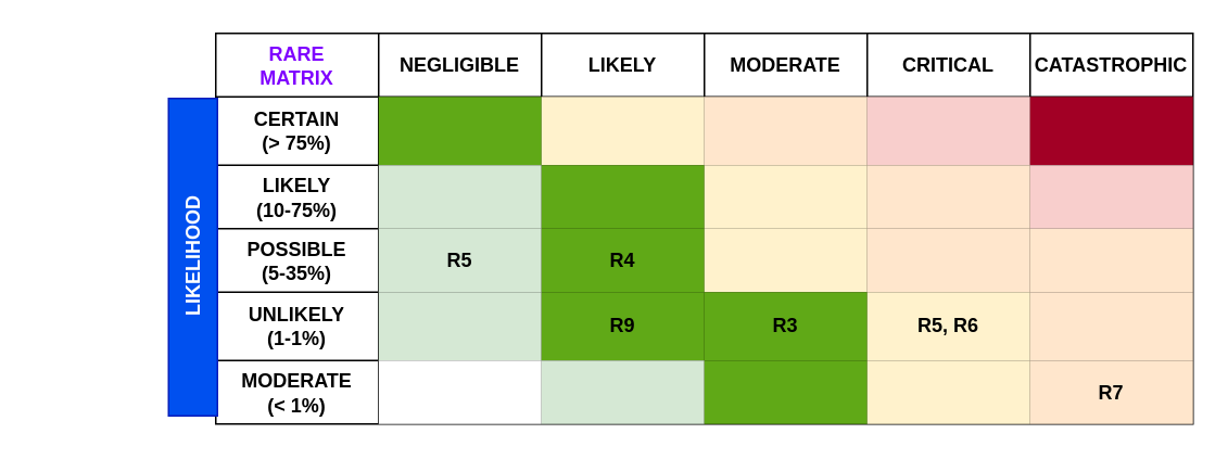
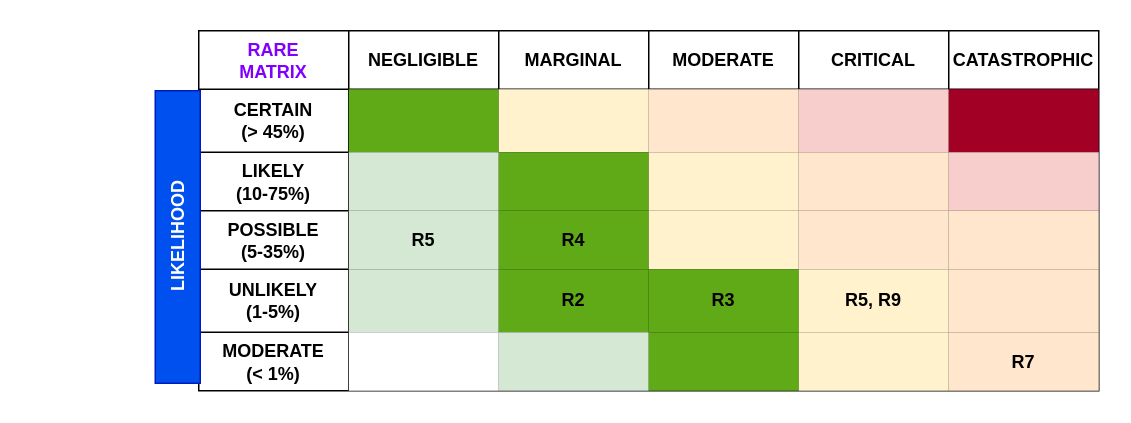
- <mxCell id="6" value="&lt;b&gt;LIKELY&lt;/b&gt;" style="shape=partialRectangle;html=1;whiteSpace=wrap;connectable=0;fillColor=none;top=0;left=0;bottom=0;right=0;overflow=hidden;" vertex="1" parent="3"><mxGeometry x="200" width="100" height="39" as="geometry"><mxRectangle width="100" height="39" as="alternateBounds" /></mxGeometry></mxCell>
+ <mxCell id="6" value="&lt;b&gt;MARGINAL&lt;/b&gt;" style="shape=partialRectangle;html=1;whiteSpace=wrap;connectable=0;fillColor=none;top=0;left=0;bottom=0;right=0;overflow=hidden;" vertex="1" parent="3"><mxGeometry x="200" width="100" height="39" as="geometry"><mxRectangle width="100" height="39" as="alternateBounds" /></mxGeometry></mxCell>
- <mxCell id="11" value="CERTAIN&lt;br&gt;(&amp;gt; 75%)" style="shape=partialRectangle;html=1;whiteSpace=wrap;connectable=0;fillColor=none;top=0;left=0;bottom=0;right=0;overflow=hidden;fontStyle=1" vertex="1" parent="10"><mxGeometry width="100" height="42" as="geometry"><mxRectangle width="100" height="42" as="alternateBounds" /></mxGeometry></mxCell>
+ <mxCell id="11" value="CERTAIN&lt;br&gt;(&amp;gt; 45%)" style="shape=partialRectangle;html=1;whiteSpace=wrap;connectable=0;fillColor=none;top=0;left=0;bottom=0;right=0;overflow=hidden;fontStyle=1" vertex="1" parent="10"><mxGeometry width="100" height="42" as="geometry"><mxRectangle width="100" height="42" as="alternateBounds" /></mxGeometry></mxCell>
- <mxCell id="32" value="UNLIKELY&lt;br&gt;(1-1%)" style="shape=partialRectangle;html=1;whiteSpace=wrap;connectable=0;fillColor=none;top=0;left=0;bottom=0;right=0;overflow=hidden;fontStyle=1" vertex="1" parent="31"><mxGeometry width="100" height="42" as="geometry"><mxRectangle width="100" height="42" as="alternateBounds" /></mxGeometry></mxCell>
+ <mxCell id="32" value="UNLIKELY&lt;br&gt;(1-5%)" style="shape=partialRectangle;html=1;whiteSpace=wrap;connectable=0;fillColor=none;top=0;left=0;bottom=0;right=0;overflow=hidden;fontStyle=1" vertex="1" parent="31"><mxGeometry width="100" height="42" as="geometry"><mxRectangle width="100" height="42" as="alternateBounds" /></mxGeometry></mxCell>
- <mxCell id="34" value="&lt;b&gt;&lt;font color=&quot;#000000&quot;&gt;R9&lt;/font&gt;&lt;/b&gt;" style="shape=partialRectangle;html=1;whiteSpace=wrap;connectable=0;fillColor=#60a917;top=0;left=0;bottom=0;right=0;overflow=hidden;fontColor=#ffffff;strokeColor=#2D7600;" vertex="1" parent="31"><mxGeometry x="200" width="100" height="42" as="geometry"><mxRectangle width="100" height="42" as="alternateBounds" /></mxGeometry></mxCell>
+ <mxCell id="34" value="&lt;b&gt;&lt;font color=&quot;#000000&quot;&gt;R2&lt;/font&gt;&lt;/b&gt;" style="shape=partialRectangle;html=1;whiteSpace=wrap;connectable=0;fillColor=#60a917;top=0;left=0;bottom=0;right=0;overflow=hidden;fontColor=#ffffff;strokeColor=#2D7600;" vertex="1" parent="31"><mxGeometry x="200" width="100" height="42" as="geometry"><mxRectangle width="100" height="42" as="alternateBounds" /></mxGeometry></mxCell>
- <mxCell id="36" value="&lt;b&gt;R5, R6&lt;/b&gt;" style="shape=partialRectangle;html=1;whiteSpace=wrap;connectable=0;fillColor=#fff2cc;top=0;left=0;bottom=0;right=0;overflow=hidden;strokeColor=#d6b656;" vertex="1" parent="31"><mxGeometry x="400" width="100" height="42" as="geometry"><mxRectangle width="100" height="42" as="alternateBounds" /></mxGeometry></mxCell>
+ <mxCell id="36" value="&lt;b&gt;R5, R9&lt;/b&gt;" style="shape=partialRectangle;html=1;whiteSpace=wrap;connectable=0;fillColor=#fff2cc;top=0;left=0;bottom=0;right=0;overflow=hidden;strokeColor=#d6b656;" vertex="1" parent="31"><mxGeometry x="400" width="100" height="42" as="geometry"><mxRectangle width="100" height="42" as="alternateBounds" /></mxGeometry></mxCell>
